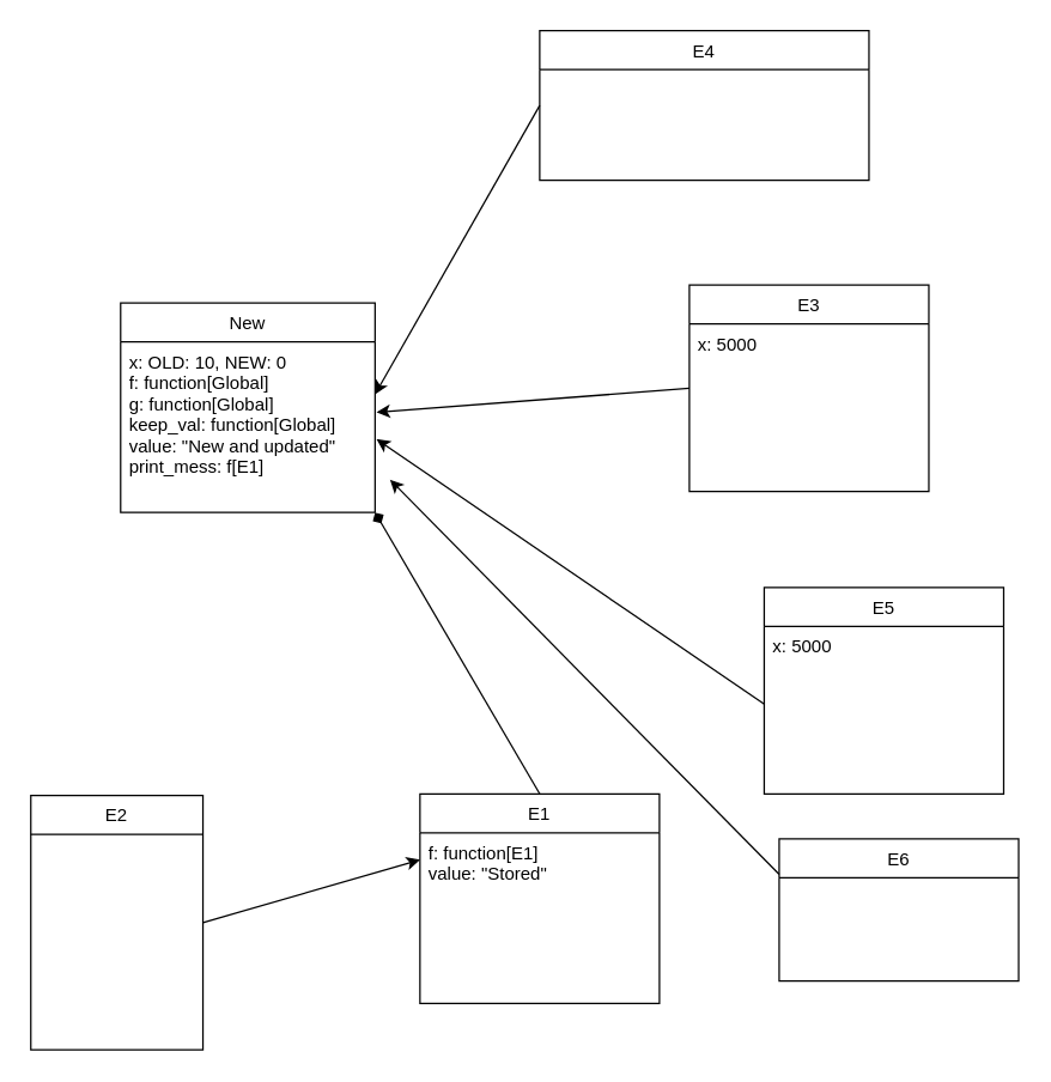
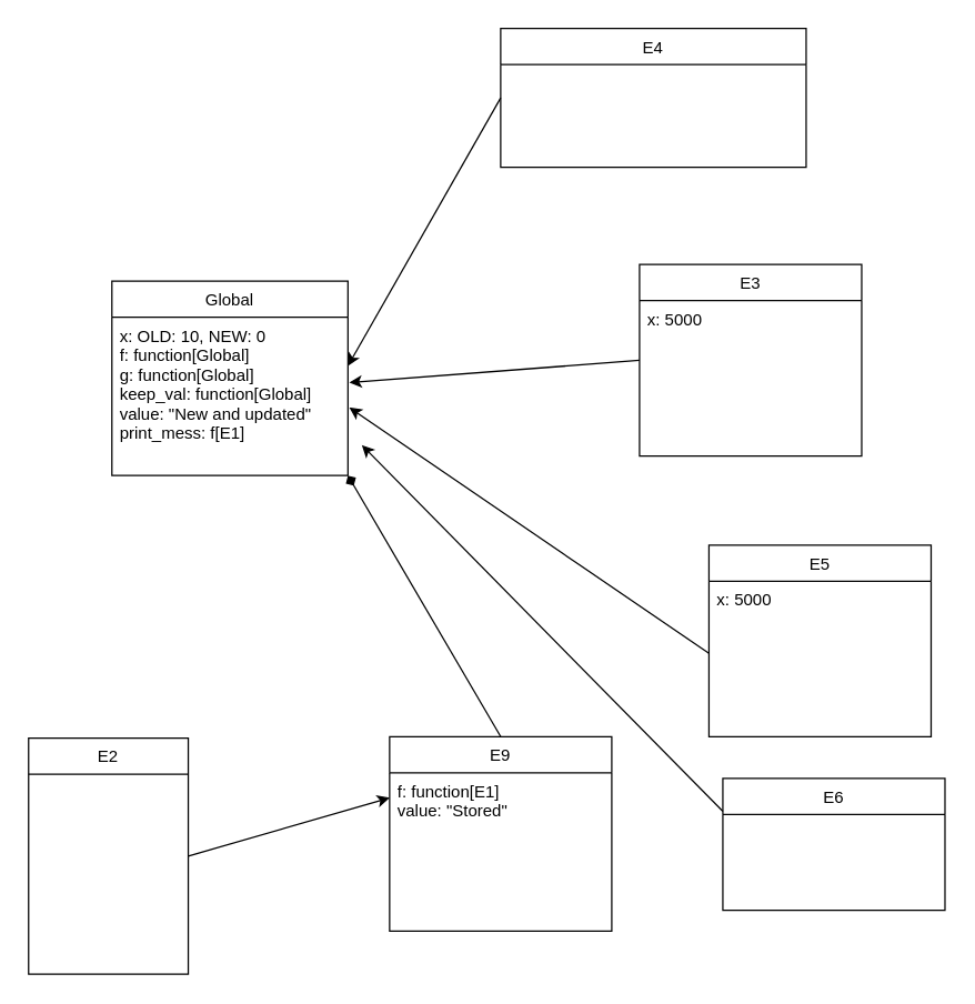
- <mxCell id="2" value="New" style="swimlane;fontStyle=0;align=center;verticalAlign=top;childLayout=stackLayout;horizontal=1;startSize=26;horizontalStack=0;resizeParent=1;resizeLast=0;collapsible=1;marginBottom=0;rounded=0;shadow=0;strokeWidth=1;" parent="1" vertex="1"><mxGeometry x="80" y="202" width="170" height="140" as="geometry"><mxRectangle x="130" y="380" width="160" height="26" as="alternateBounds" /></mxGeometry></mxCell>
+ <mxCell id="2" value="Global" style="swimlane;fontStyle=0;align=center;verticalAlign=top;childLayout=stackLayout;horizontal=1;startSize=26;horizontalStack=0;resizeParent=1;resizeLast=0;collapsible=1;marginBottom=0;rounded=0;shadow=0;strokeWidth=1;" parent="1" vertex="1"><mxGeometry x="80" y="202" width="170" height="140" as="geometry"><mxRectangle x="130" y="380" width="160" height="26" as="alternateBounds" /></mxGeometry></mxCell>
- <mxCell id="9" value="E1" style="swimlane;fontStyle=0;align=center;verticalAlign=top;childLayout=stackLayout;horizontal=1;startSize=26;horizontalStack=0;resizeParent=1;resizeLast=0;collapsible=1;marginBottom=0;rounded=0;shadow=0;strokeWidth=1;" vertex="1" parent="1"><mxGeometry x="280" y="530" width="160" height="140" as="geometry"><mxRectangle x="130" y="380" width="160" height="26" as="alternateBounds" /></mxGeometry></mxCell>
+ <mxCell id="9" value="E9" style="swimlane;fontStyle=0;align=center;verticalAlign=top;childLayout=stackLayout;horizontal=1;startSize=26;horizontalStack=0;resizeParent=1;resizeLast=0;collapsible=1;marginBottom=0;rounded=0;shadow=0;strokeWidth=1;" vertex="1" parent="1"><mxGeometry x="280" y="530" width="160" height="140" as="geometry"><mxRectangle x="130" y="380" width="160" height="26" as="alternateBounds" /></mxGeometry></mxCell>
